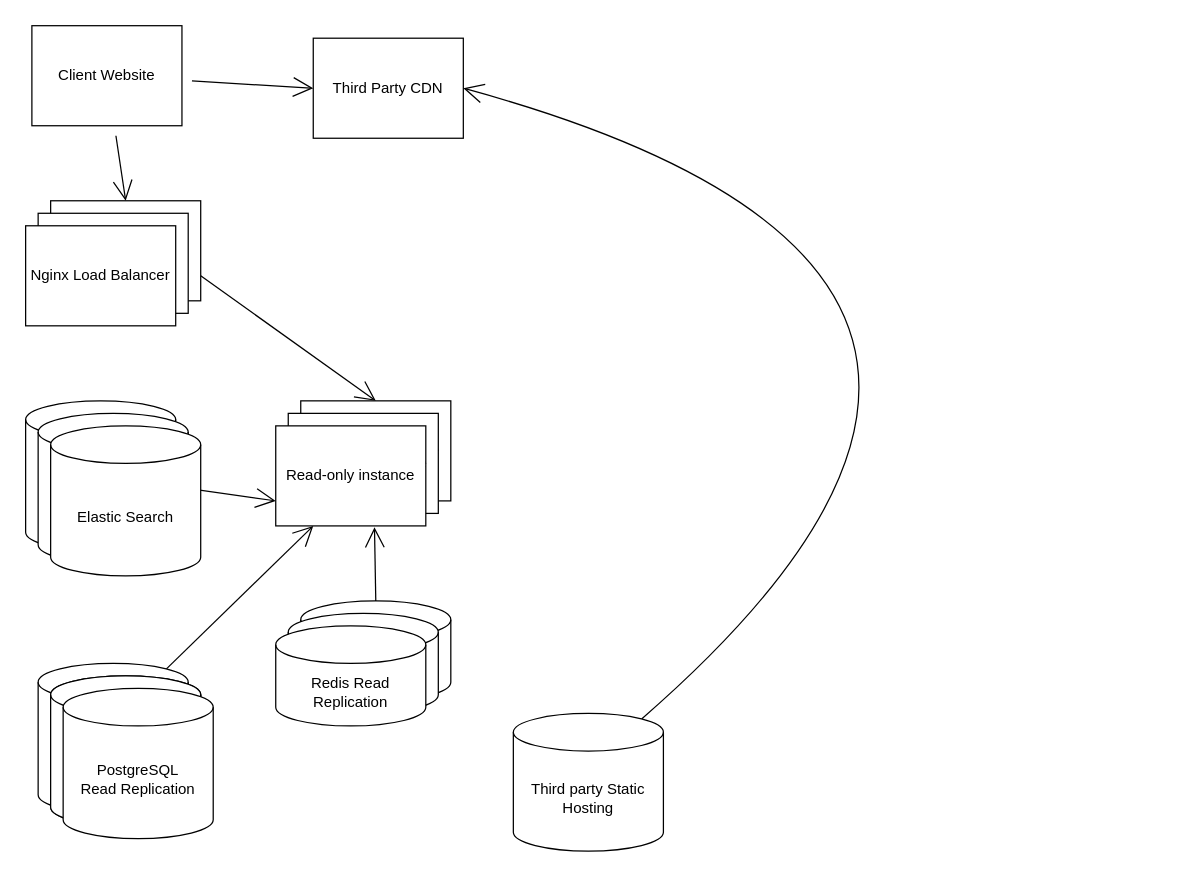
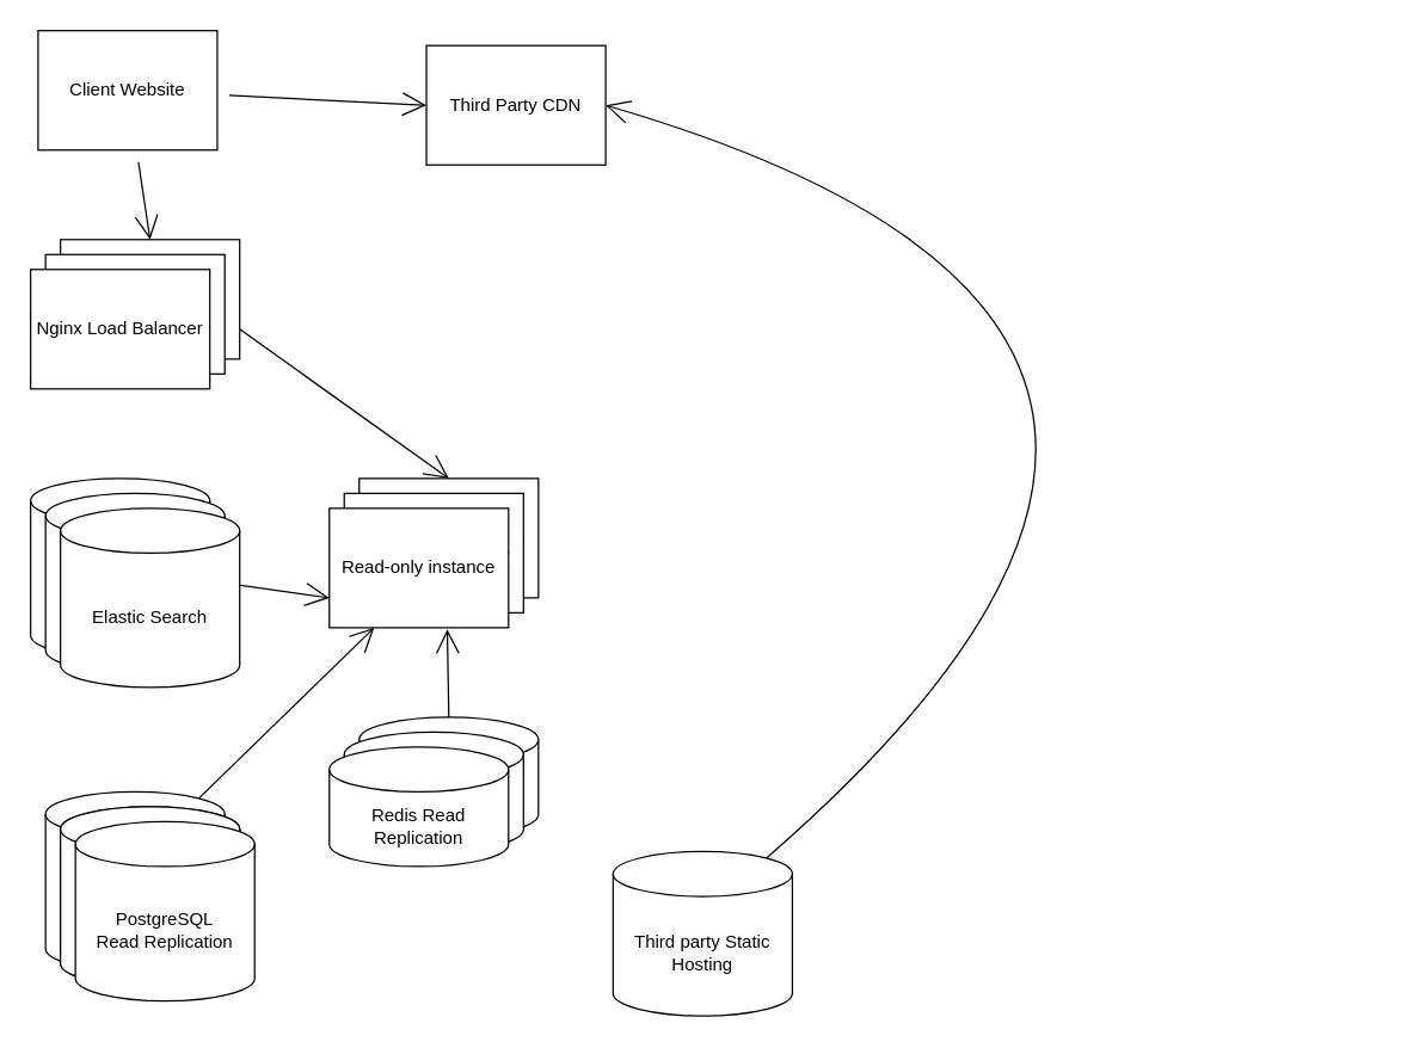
- <mxCell id="25" value="Third Party CDN" style="rounded=0;whiteSpace=wrap;html=1;hachureGap=4;pointerEvents=0;" parent="1" vertex="1"><mxGeometry x="250" y="30" width="120" height="80" as="geometry" /></mxCell>
+ <mxCell id="25" value="Third Party CDN" style="rounded=0;whiteSpace=wrap;html=1;hachureGap=4;pointerEvents=0;" parent="1" vertex="1"><mxGeometry x="285" y="30" width="120" height="80" as="geometry" /></mxCell>
